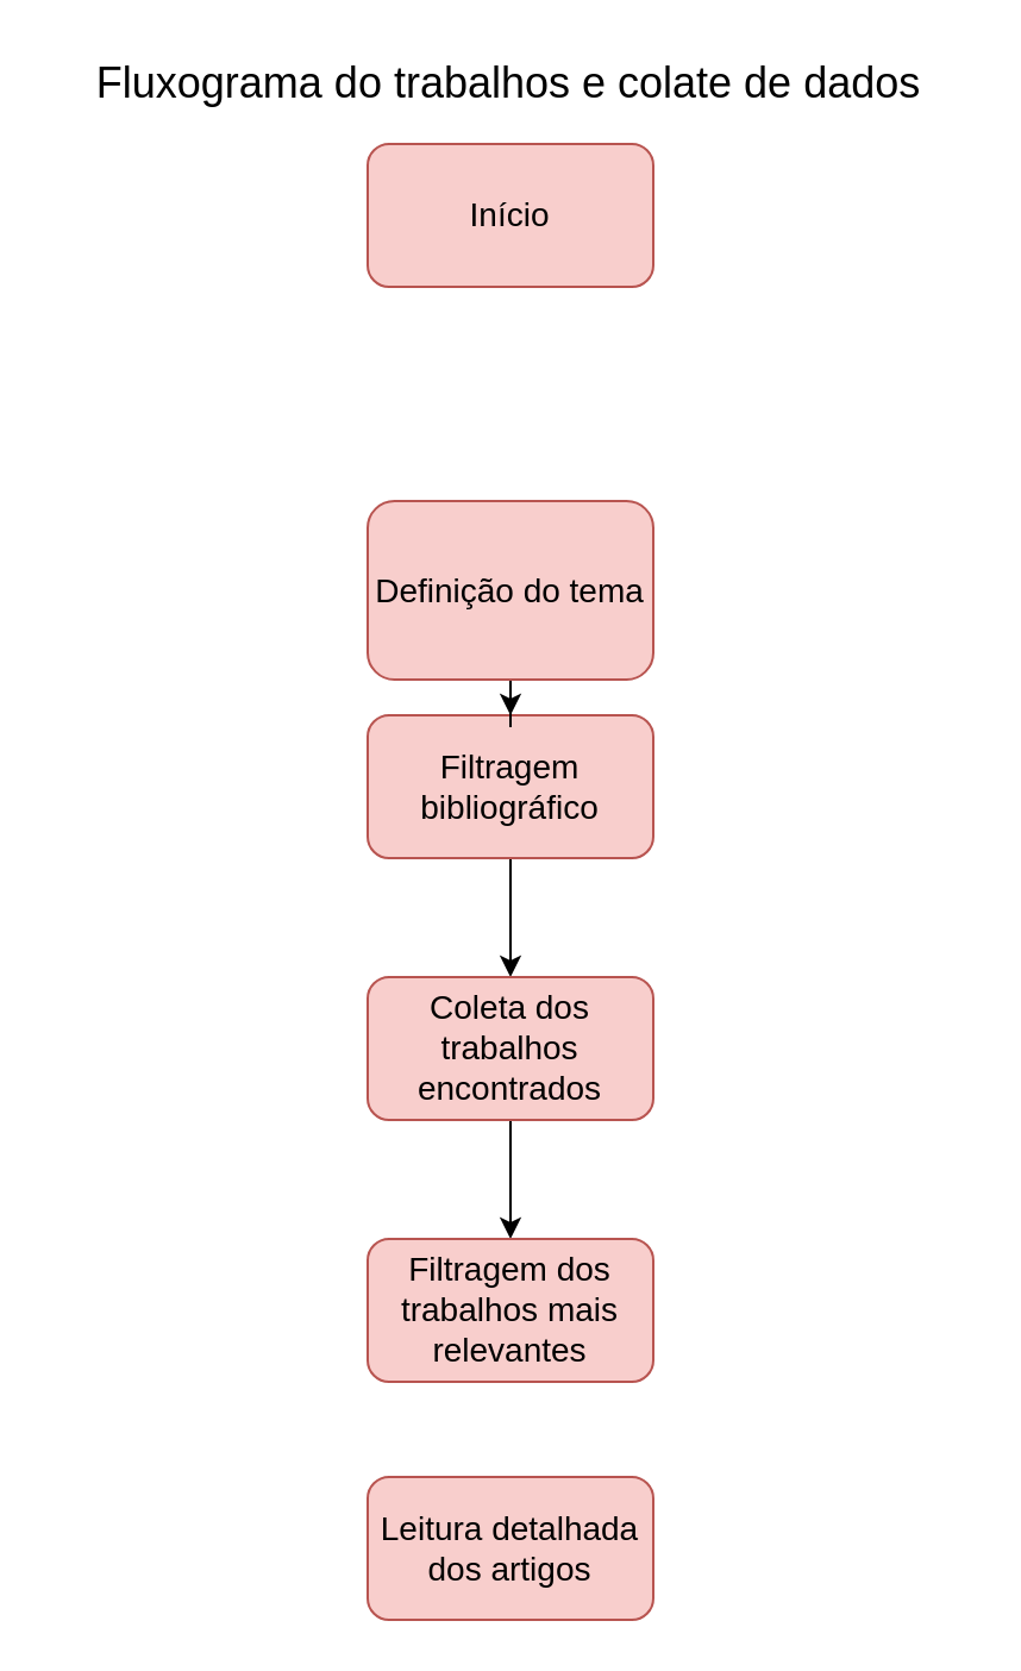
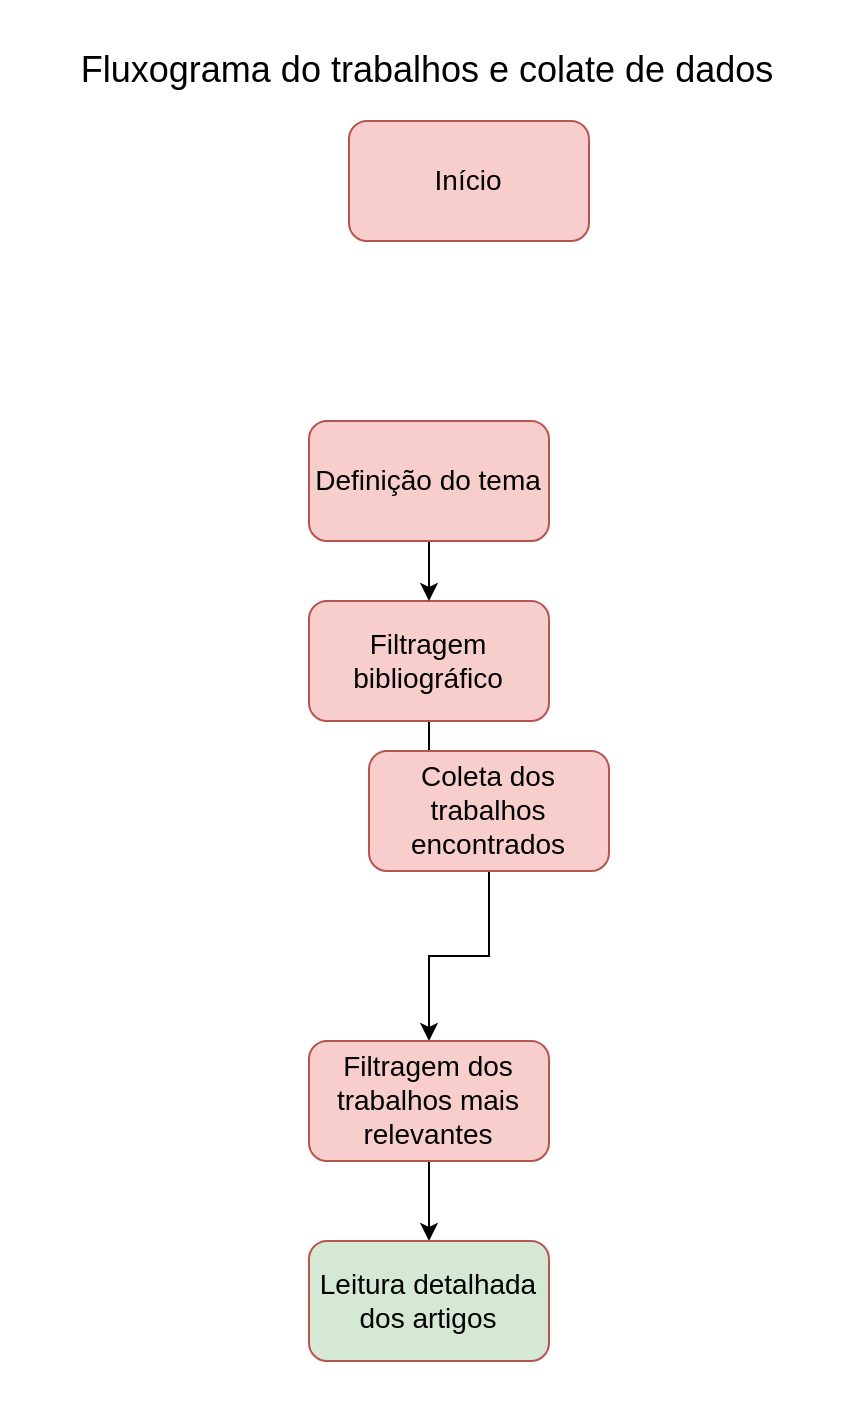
- <mxCell id="12" value="&lt;font style=&quot;font-size: 14px;&quot;&gt;Início&lt;/font&gt;" style="rounded=1;whiteSpace=wrap;html=1;fillColor=#f8cecc;strokeColor=#b85450;" vertex="1" parent="1"><mxGeometry x="154" y="60" width="120" height="60" as="geometry" /></mxCell>
+ <mxCell id="12" value="&lt;font style=&quot;font-size: 14px;&quot;&gt;Início&lt;/font&gt;" style="rounded=1;whiteSpace=wrap;html=1;fillColor=#f8cecc;strokeColor=#b85450;" vertex="1" parent="1"><mxGeometry x="174" y="60" width="120" height="60" as="geometry" /></mxCell>
- <mxCell id="11" value="&lt;font style=&quot;font-size: 14px;&quot;&gt;Definição do tema&lt;/font&gt;" style="rounded=1;whiteSpace=wrap;html=1;fillColor=#f8cecc;strokeColor=#b85450;" vertex="1" parent="1"><mxGeometry x="154" y="210" width="120" height="75" as="geometry" /></mxCell>
+ <mxCell id="11" value="&lt;font style=&quot;font-size: 14px;&quot;&gt;Definição do tema&lt;/font&gt;" style="rounded=1;whiteSpace=wrap;html=1;fillColor=#f8cecc;strokeColor=#b85450;" vertex="1" parent="1"><mxGeometry x="154" y="210" width="120" height="60" as="geometry" /></mxCell>
- <mxCell id="5" value="&lt;font style=&quot;font-size: 14px;&quot;&gt;Coleta dos trabalhos encontrados&lt;/font&gt;" style="rounded=1;whiteSpace=wrap;html=1;fillColor=#f8cecc;strokeColor=#b85450;" vertex="1" parent="1"><mxGeometry x="154" y="410" width="120" height="60" as="geometry" /></mxCell>
+ <mxCell id="5" value="&lt;font style=&quot;font-size: 14px;&quot;&gt;Coleta dos trabalhos encontrados&lt;/font&gt;" style="rounded=1;whiteSpace=wrap;html=1;fillColor=#f8cecc;strokeColor=#b85450;" vertex="1" parent="1"><mxGeometry x="184" y="375" width="120" height="60" as="geometry" /></mxCell>
+ <mxCell id="6" value="" style="edgeStyle=orthogonalEdgeStyle;rounded=0;orthogonalLoop=1;jettySize=auto;html=1;" edge="1" parent="1" source="7" target="8"><mxGeometry relative="1" as="geometry" /></mxCell>
- <mxCell id="8" value="&lt;span style=&quot;font-size: 14px;&quot;&gt;Leitura detalhada dos artigos&lt;/span&gt;" style="rounded=1;whiteSpace=wrap;html=1;fillColor=#f8cecc;strokeColor=#b85450;" vertex="1" parent="1"><mxGeometry x="154" y="620" width="120" height="60" as="geometry" /></mxCell>
+ <mxCell id="8" value="&lt;span style=&quot;font-size: 14px;&quot;&gt;Leitura detalhada dos artigos&lt;/span&gt;" style="rounded=1;whiteSpace=wrap;html=1;fillColor=#d5e8d4;strokeColor=#b85450;" vertex="1" parent="1"><mxGeometry x="154" y="620" width="120" height="60" as="geometry" /></mxCell>
